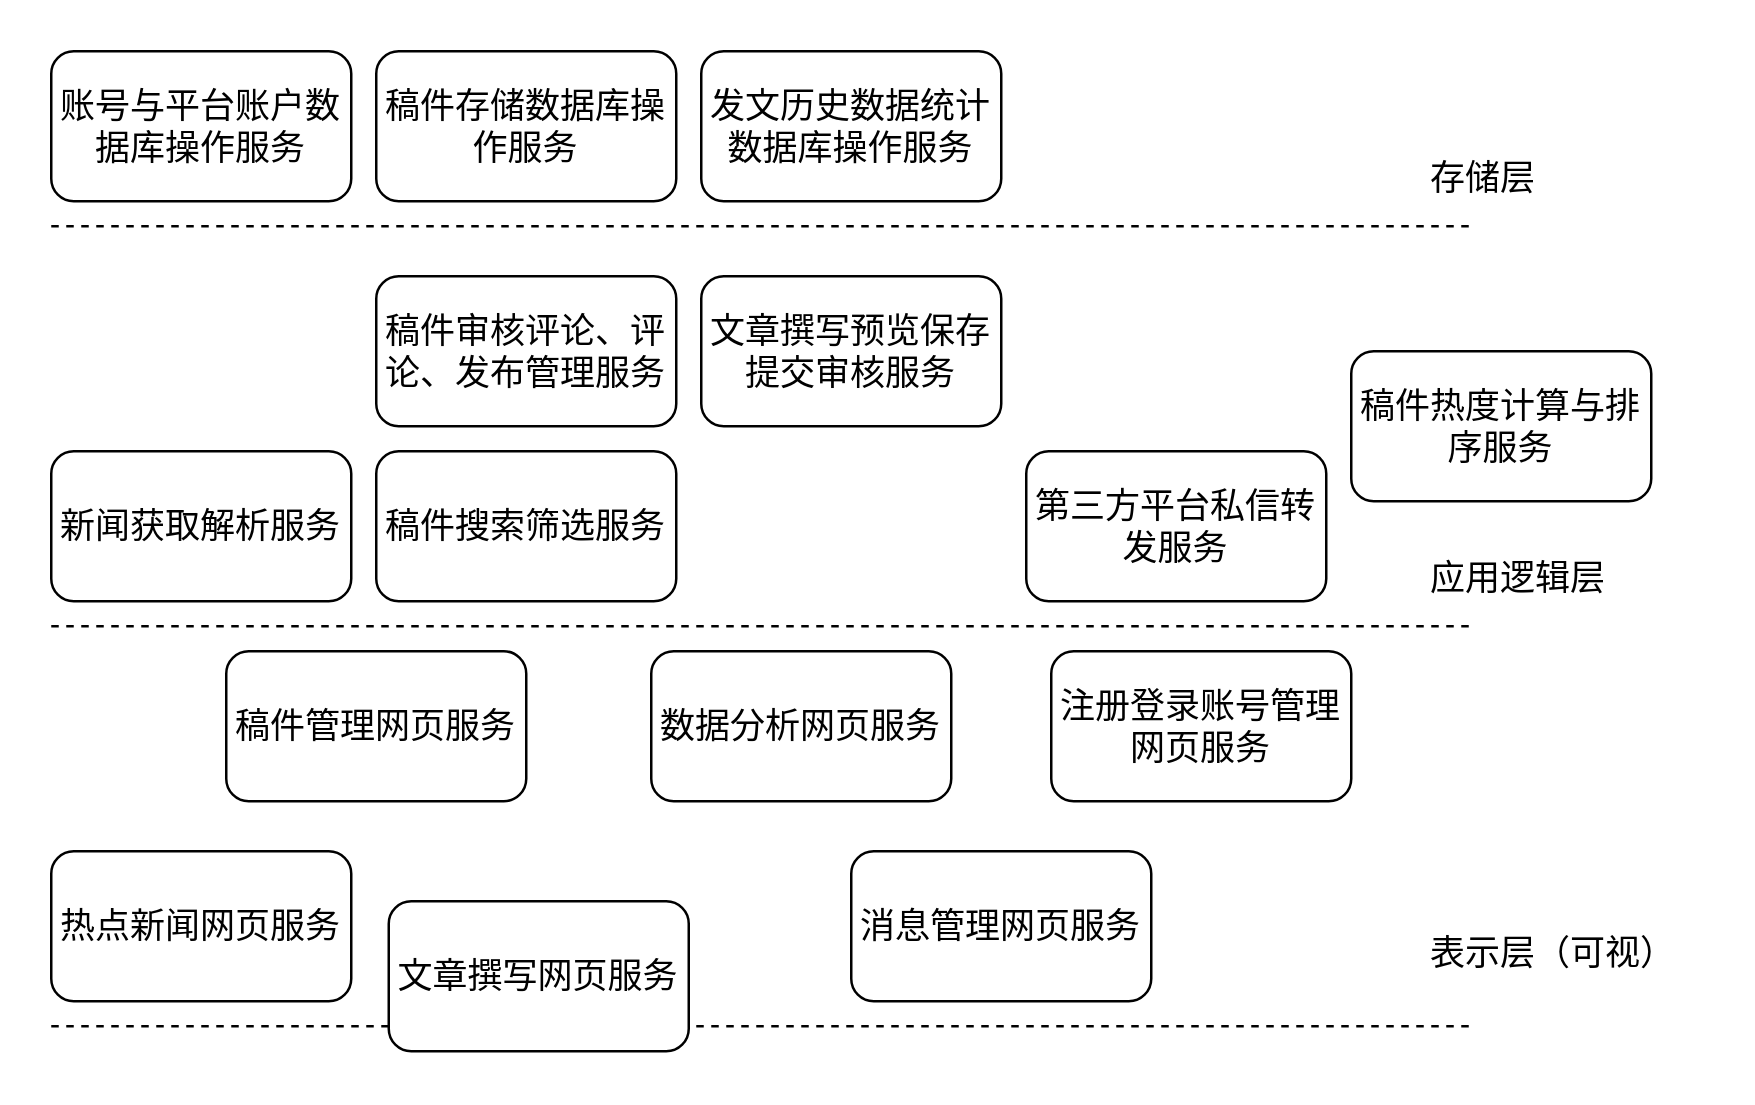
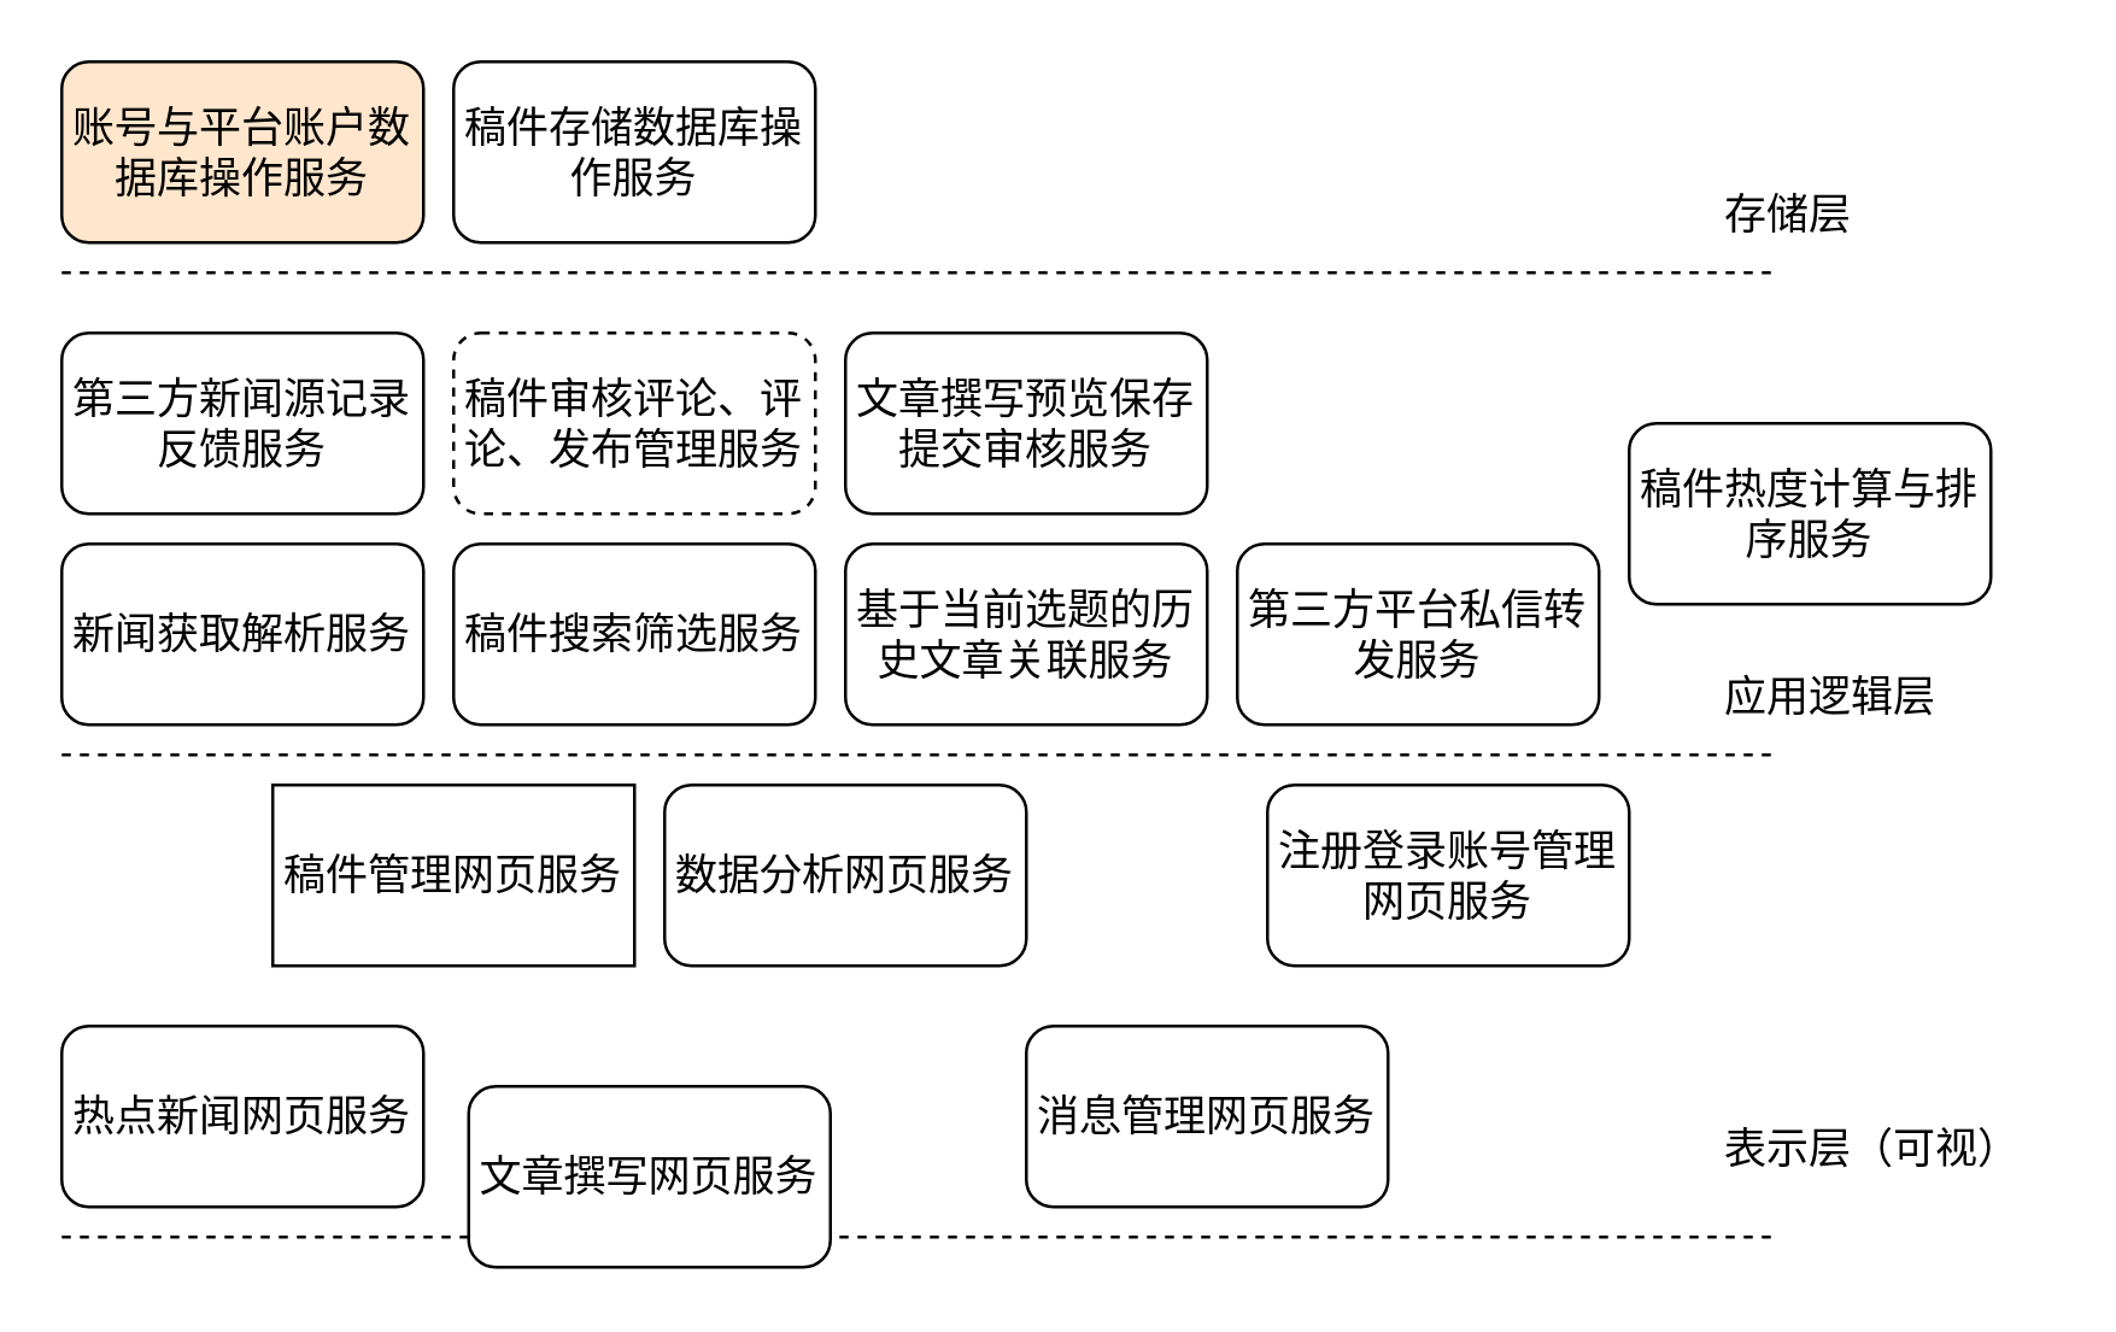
- <mxCell id="8" value="&lt;font style=&quot;font-size: 14px&quot;&gt;账号与平台账户数据库操作服务&lt;/font&gt;" style="rounded=1;whiteSpace=wrap;html=1;" vertex="1" parent="1"><mxGeometry x="20" y="20" width="120" height="60" as="geometry" /></mxCell>
+ <mxCell id="8" value="&lt;font style=&quot;font-size: 14px&quot;&gt;账号与平台账户数据库操作服务&lt;/font&gt;" style="rounded=1;whiteSpace=wrap;html=1;fillColor=#ffe6cc;" vertex="1" parent="1"><mxGeometry x="20" y="20" width="120" height="60" as="geometry" /></mxCell>
- <mxCell id="10" value="&lt;font style=&quot;font-size: 14px&quot;&gt;发文历史数据统计数据库操作服务&lt;/font&gt;" style="rounded=1;whiteSpace=wrap;html=1;" vertex="1" parent="1"><mxGeometry x="280" y="20" width="120" height="60" as="geometry" /></mxCell>
+ <mxCell id="12" value="&lt;font style=&quot;font-size: 14px&quot;&gt;第三方新闻源记录反馈服务&lt;/font&gt;" style="rounded=1;whiteSpace=wrap;html=1;" vertex="1" parent="1"><mxGeometry x="20" y="110" width="120" height="60" as="geometry" /></mxCell>
- <mxCell id="13" value="&lt;font style=&quot;font-size: 14px&quot;&gt;稿件审核评论、评论、发布管理服务&lt;/font&gt;" style="rounded=1;whiteSpace=wrap;html=1;" vertex="1" parent="1"><mxGeometry x="150" y="110" width="120" height="60" as="geometry" /></mxCell>
+ <mxCell id="13" value="&lt;font style=&quot;font-size: 14px&quot;&gt;稿件审核评论、评论、发布管理服务&lt;/font&gt;" style="rounded=1;whiteSpace=wrap;html=1;dashed=1;" vertex="1" parent="1"><mxGeometry x="150" y="110" width="120" height="60" as="geometry" /></mxCell>
+ <mxCell id="16" value="&lt;font style=&quot;font-size: 14px&quot;&gt;基于当前选题的历史文章关联服务&lt;/font&gt;" style="rounded=1;whiteSpace=wrap;html=1;" vertex="1" parent="1"><mxGeometry x="280" y="180" width="120" height="60" as="geometry" /></mxCell>
- <mxCell id="19" value="&lt;font style=&quot;font-size: 14px&quot;&gt;稿件管理网页服务&lt;/font&gt;" style="rounded=1;whiteSpace=wrap;html=1;" vertex="1" parent="1"><mxGeometry x="90" y="260" width="120" height="60" as="geometry" /></mxCell>
+ <mxCell id="19" value="&lt;font style=&quot;font-size: 14px&quot;&gt;稿件管理网页服务&lt;/font&gt;" style="whiteSpace=wrap;html=1;rounded=0;" vertex="1" parent="1"><mxGeometry x="90" y="260" width="120" height="60" as="geometry" /></mxCell>
- <mxCell id="21" value="&lt;font style=&quot;font-size: 14px&quot;&gt;数据分析网页服务&lt;/font&gt;" style="rounded=1;whiteSpace=wrap;html=1;" vertex="1" parent="1"><mxGeometry x="260" y="260" width="120" height="60" as="geometry" /></mxCell>
+ <mxCell id="21" value="&lt;font style=&quot;font-size: 14px&quot;&gt;数据分析网页服务&lt;/font&gt;" style="rounded=1;whiteSpace=wrap;html=1;" vertex="1" parent="1"><mxGeometry x="220" y="260" width="120" height="60" as="geometry" /></mxCell>
